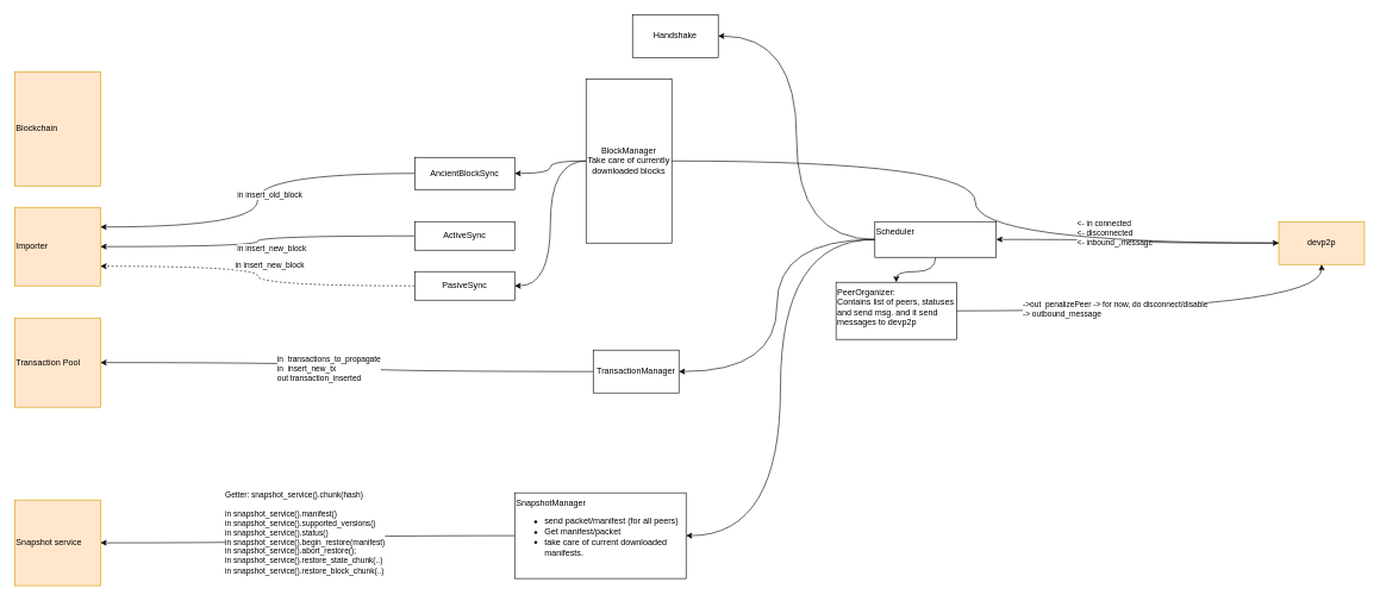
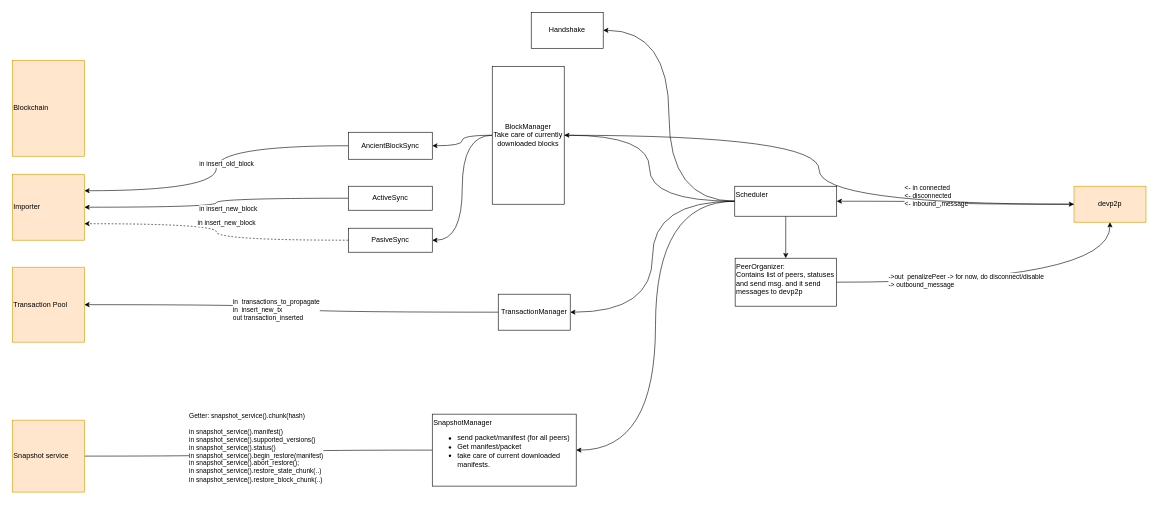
+ <mxCell id="2" style="edgeStyle=orthogonalEdgeStyle;curved=1;rounded=0;orthogonalLoop=1;jettySize=auto;html=1;" parent="1" source="7" target="17" edge="1"><mxGeometry relative="1" as="geometry"><mxPoint x="1140" y="240" as="targetPoint" /></mxGeometry></mxCell>
- <mxCell id="23" value="PeerOrganizer:&lt;br&gt;Contains list of peers, statuses and send msg. and it send messages to devp2p" style="rounded=0;whiteSpace=wrap;html=1;align=left;verticalAlign=top;" parent="1" vertex="1"><mxGeometry x="1170" y="395" width="168.75" height="80" as="geometry" /></mxCell>
+ <mxCell id="23" value="PeerOrganizer:&lt;br&gt;Contains list of peers, statuses and send msg. and it send messages to devp2p" style="rounded=0;whiteSpace=wrap;html=1;align=left;verticalAlign=top;" parent="1" vertex="1"><mxGeometry x="1225" y="430" width="168.75" height="80" as="geometry" /></mxCell>
- <mxCell id="11" style="edgeStyle=orthogonalEdgeStyle;curved=1;rounded=0;orthogonalLoop=1;jettySize=auto;html=1;" parent="1" source="13" target="33" edge="1"><mxGeometry relative="1" as="geometry" /></mxCell>
+ <mxCell id="11" style="edgeStyle=orthogonalEdgeStyle;curved=1;rounded=0;orthogonalLoop=1;jettySize=auto;html=1;endArrow=none;" parent="1" source="13" target="33" edge="1"><mxGeometry relative="1" as="geometry" /></mxCell>
